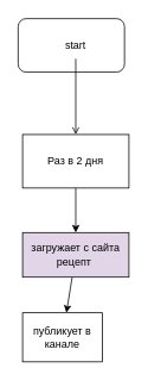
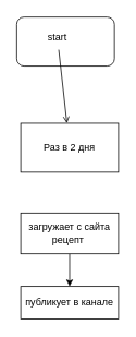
- <mxCell id="4" value="start" style="text;html=1;align=center;verticalAlign=middle;whiteSpace=wrap;rounded=0;" vertex="1" parent="1"><mxGeometry x="55" y="35" width="60" height="30" as="geometry" /></mxCell>
+ <mxCell id="4" value="start" style="text;html=1;align=center;verticalAlign=middle;whiteSpace=wrap;rounded=0;" vertex="1" parent="1"><mxGeometry x="40" y="30" width="60" height="30" as="geometry" /></mxCell>
- <mxCell id="5" value="" style="edgeStyle=none;html=1;" edge="1" parent="1" source="6" target="8"><mxGeometry relative="1" as="geometry" /></mxCell>
- <mxCell id="8" value="загружает с сайта рецепт&amp;nbsp;" style="rounded=0;whiteSpace=wrap;html=1;fillColor=#e1d5e7;" vertex="1" parent="1"><mxGeometry x="25" y="260" width="120" height="50" as="geometry" /></mxCell>
+ <mxCell id="8" value="загружает с сайта рецепт&amp;nbsp;" style="rounded=0;whiteSpace=wrap;html=1;" vertex="1" parent="1"><mxGeometry x="25" y="260" width="120" height="50" as="geometry" /></mxCell>
- <mxCell id="9" value="публикует в канале" style="rounded=0;whiteSpace=wrap;html=1;" vertex="1" parent="1"><mxGeometry x="25" y="350" width="90" height="55" as="geometry" /></mxCell>
+ <mxCell id="9" value="публикует в канале" style="rounded=0;whiteSpace=wrap;html=1;" vertex="1" parent="1"><mxGeometry x="25" y="350" width="120" height="40" as="geometry" /></mxCell>
